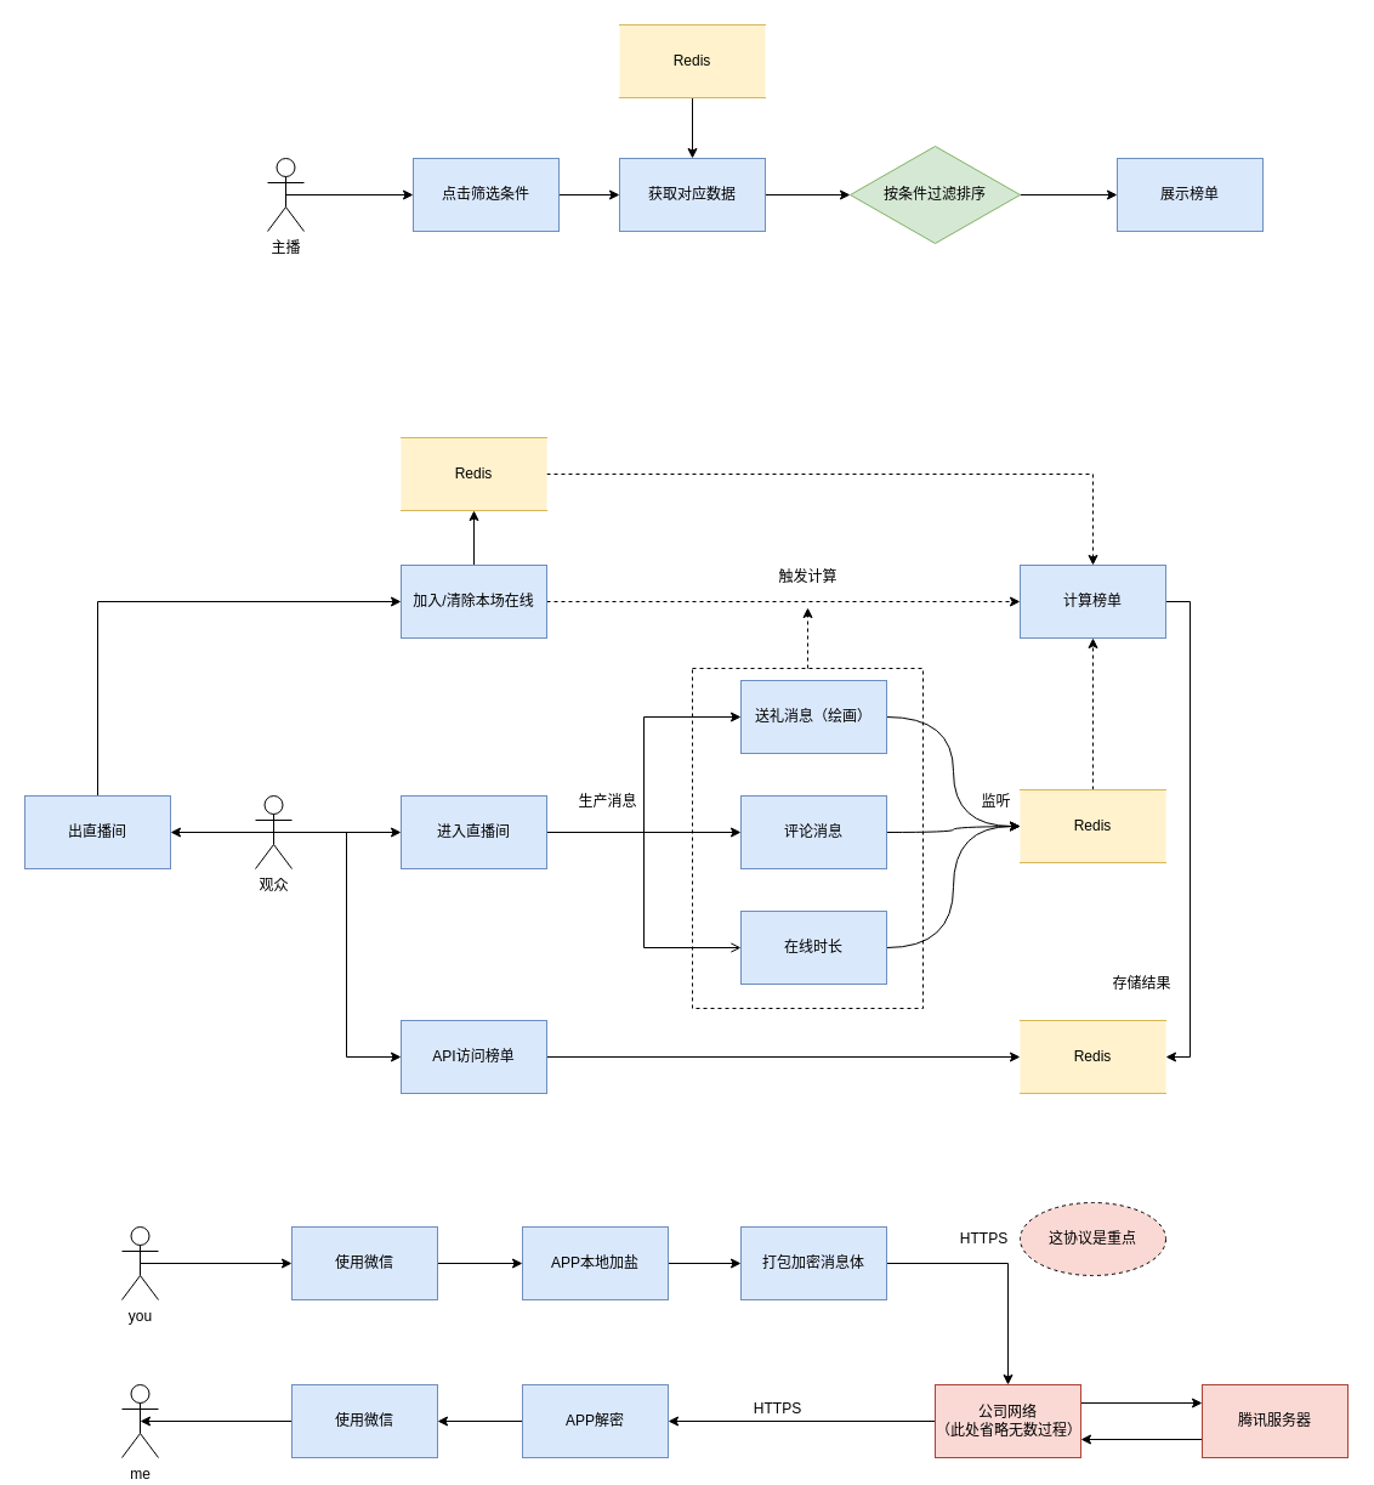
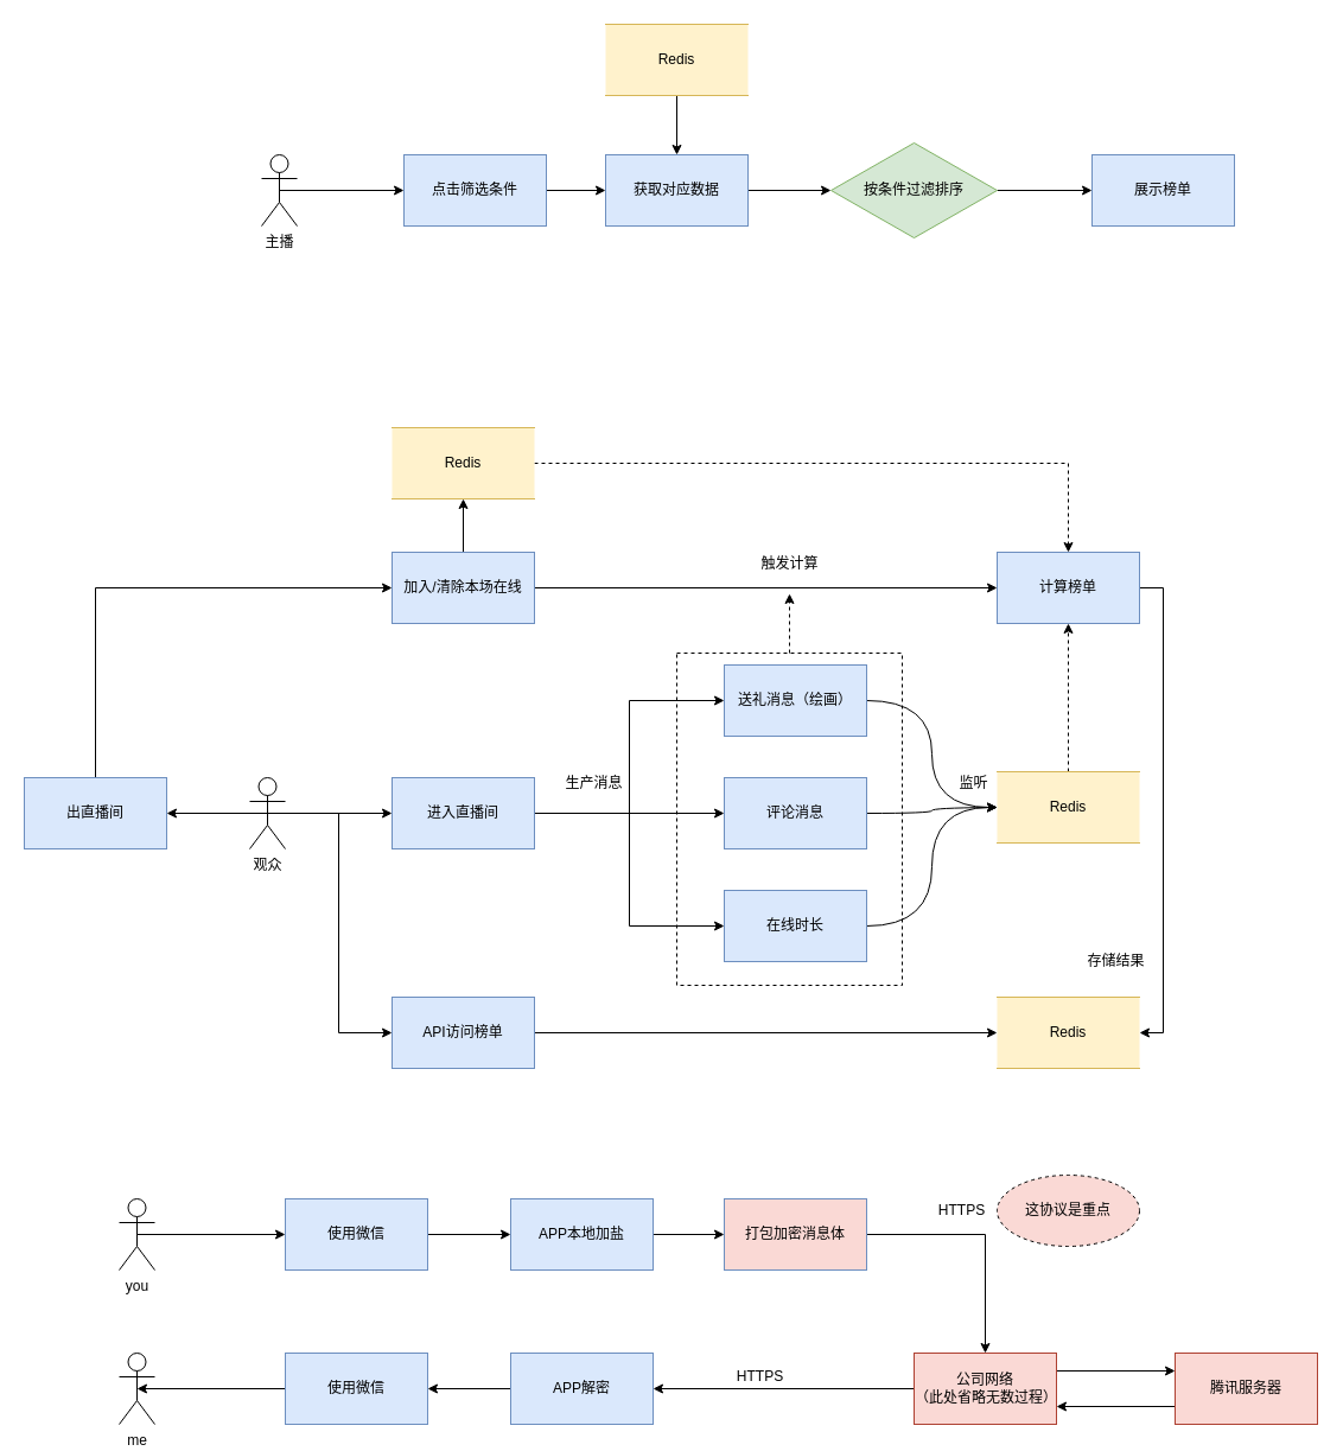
- <mxCell id="32" style="edgeStyle=orthogonalEdgeStyle;rounded=0;orthogonalLoop=1;jettySize=auto;html=1;exitX=1;exitY=0.5;exitDx=0;exitDy=0;entryX=0;entryY=0.5;entryDx=0;entryDy=0;dashed=1;" edge="1" parent="1" source="33" target="37"><mxGeometry relative="1" as="geometry" /></mxCell>
+ <mxCell id="32" style="edgeStyle=orthogonalEdgeStyle;rounded=0;orthogonalLoop=1;jettySize=auto;html=1;exitX=1;exitY=0.5;exitDx=0;exitDy=0;entryX=0;entryY=0.5;entryDx=0;entryDy=0;dashed=0;" edge="1" parent="1" source="33" target="37"><mxGeometry relative="1" as="geometry" /></mxCell>
- <mxCell id="28" style="edgeStyle=orthogonalEdgeStyle;rounded=0;orthogonalLoop=1;jettySize=auto;html=1;exitX=1;exitY=0.5;exitDx=0;exitDy=0;entryX=0;entryY=0.5;entryDx=0;entryDy=0;endArrow=open;" edge="1" parent="1" source="29" target="20"><mxGeometry relative="1" as="geometry" /></mxCell>
+ <mxCell id="28" style="edgeStyle=orthogonalEdgeStyle;rounded=0;orthogonalLoop=1;jettySize=auto;html=1;exitX=1;exitY=0.5;exitDx=0;exitDy=0;entryX=0;entryY=0.5;entryDx=0;entryDy=0;" edge="1" parent="1" source="29" target="20"><mxGeometry relative="1" as="geometry" /></mxCell>
- <mxCell id="57" value="打包加密消息体" style="rounded=0;whiteSpace=wrap;html=1;fillColor=#dae8fc;strokeColor=#6c8ebf;" vertex="1" parent="1"><mxGeometry x="610" y="1010" width="120" height="60" as="geometry" /></mxCell>
+ <mxCell id="57" value="打包加密消息体" style="rounded=0;whiteSpace=wrap;html=1;fillColor=#fad9d5;strokeColor=#6c8ebf;" vertex="1" parent="1"><mxGeometry x="610" y="1010" width="120" height="60" as="geometry" /></mxCell>
